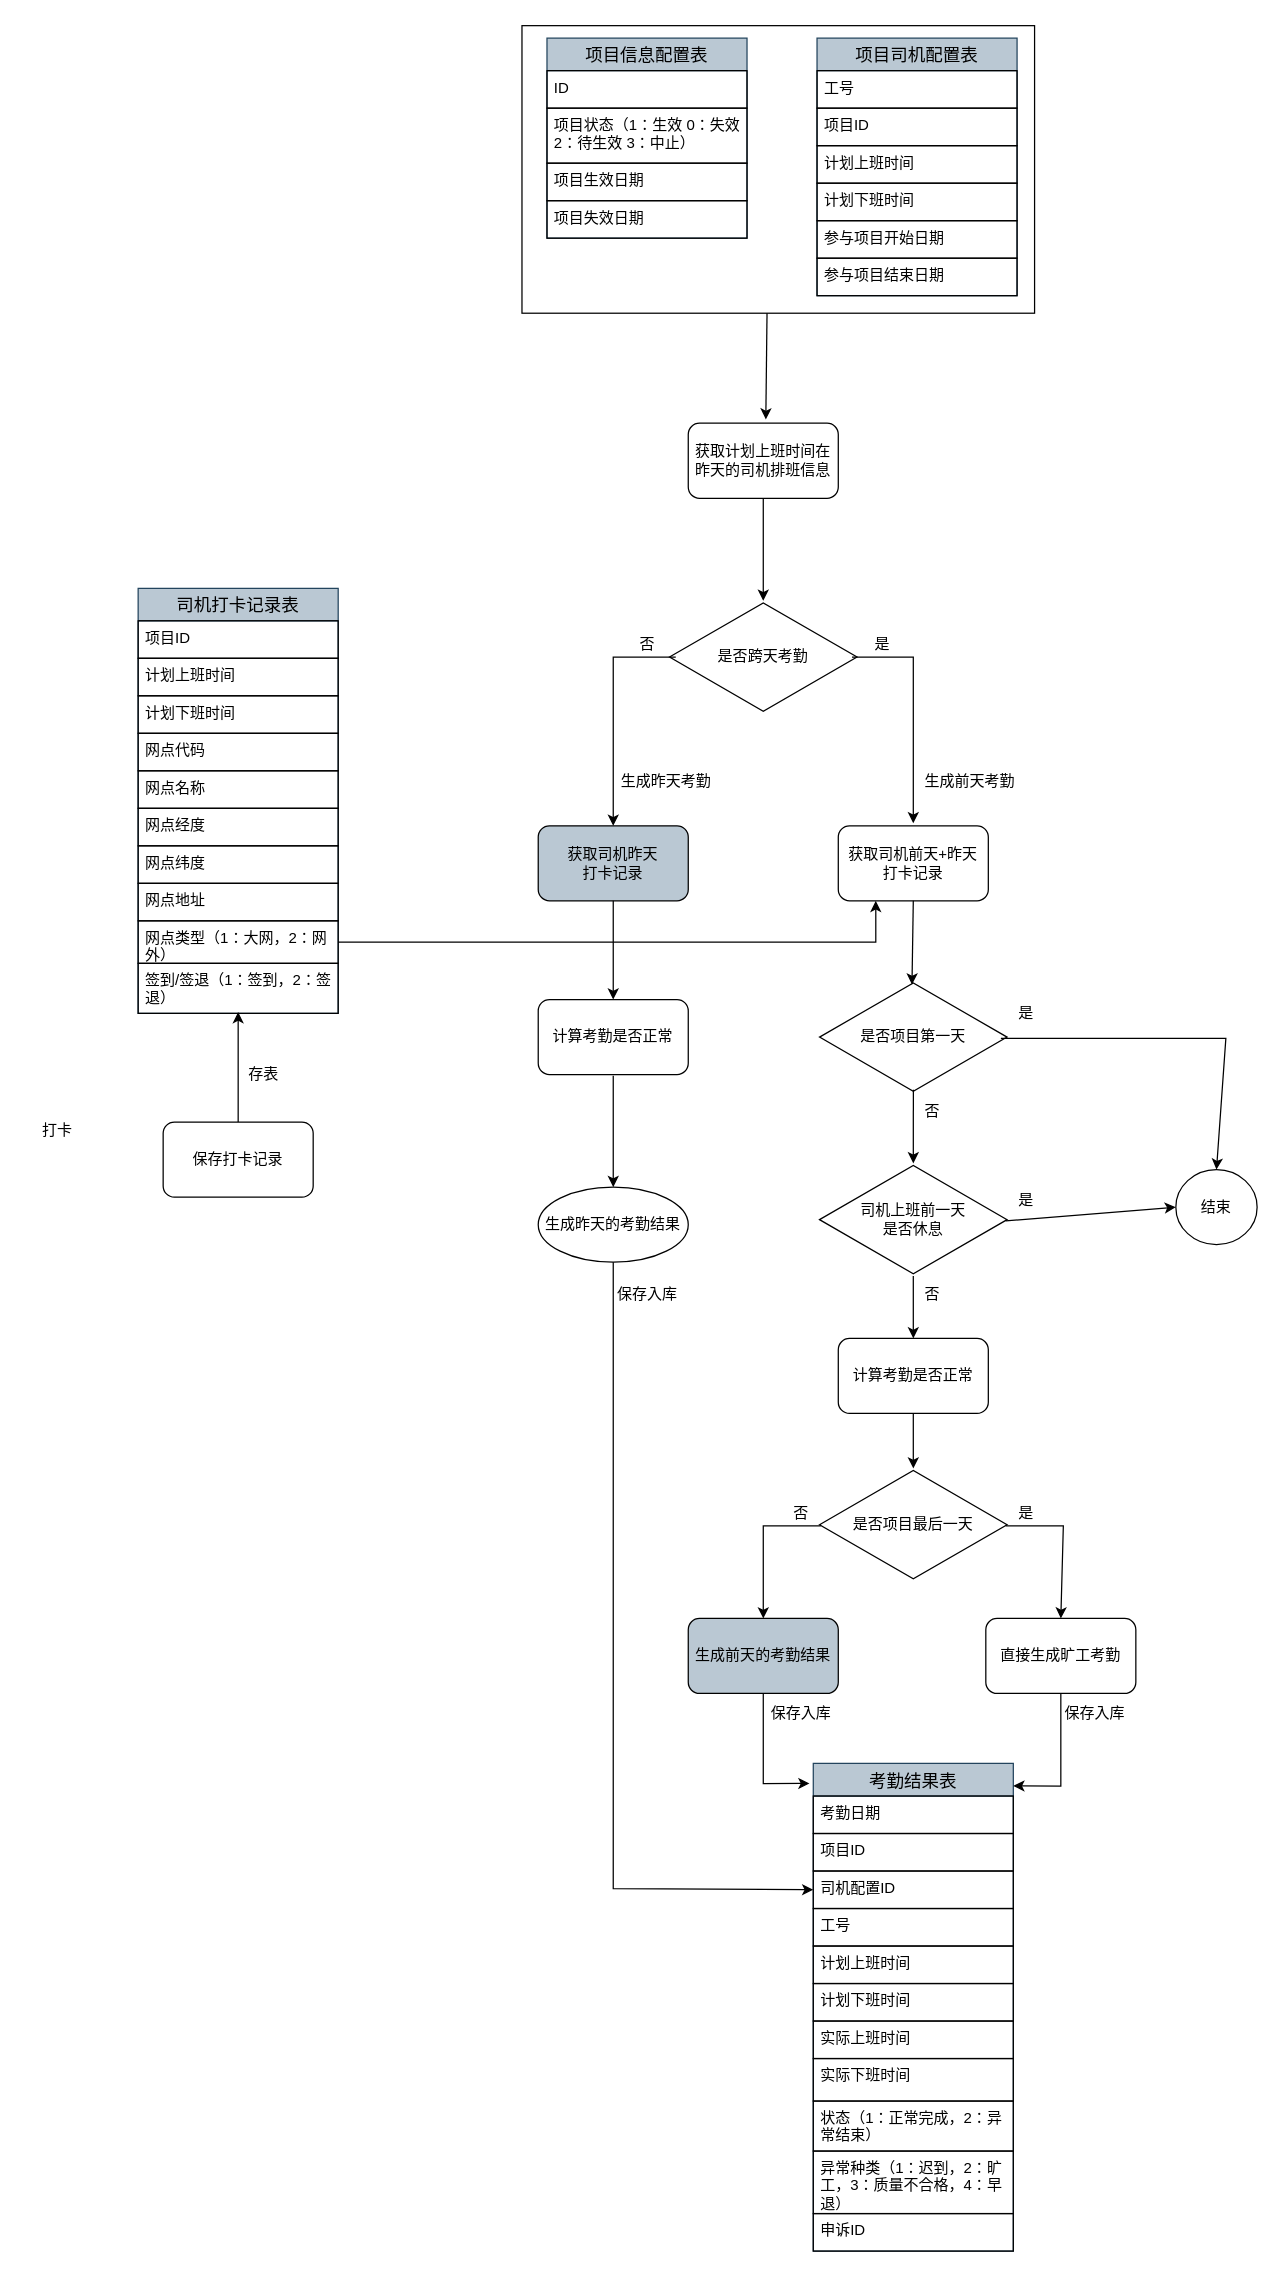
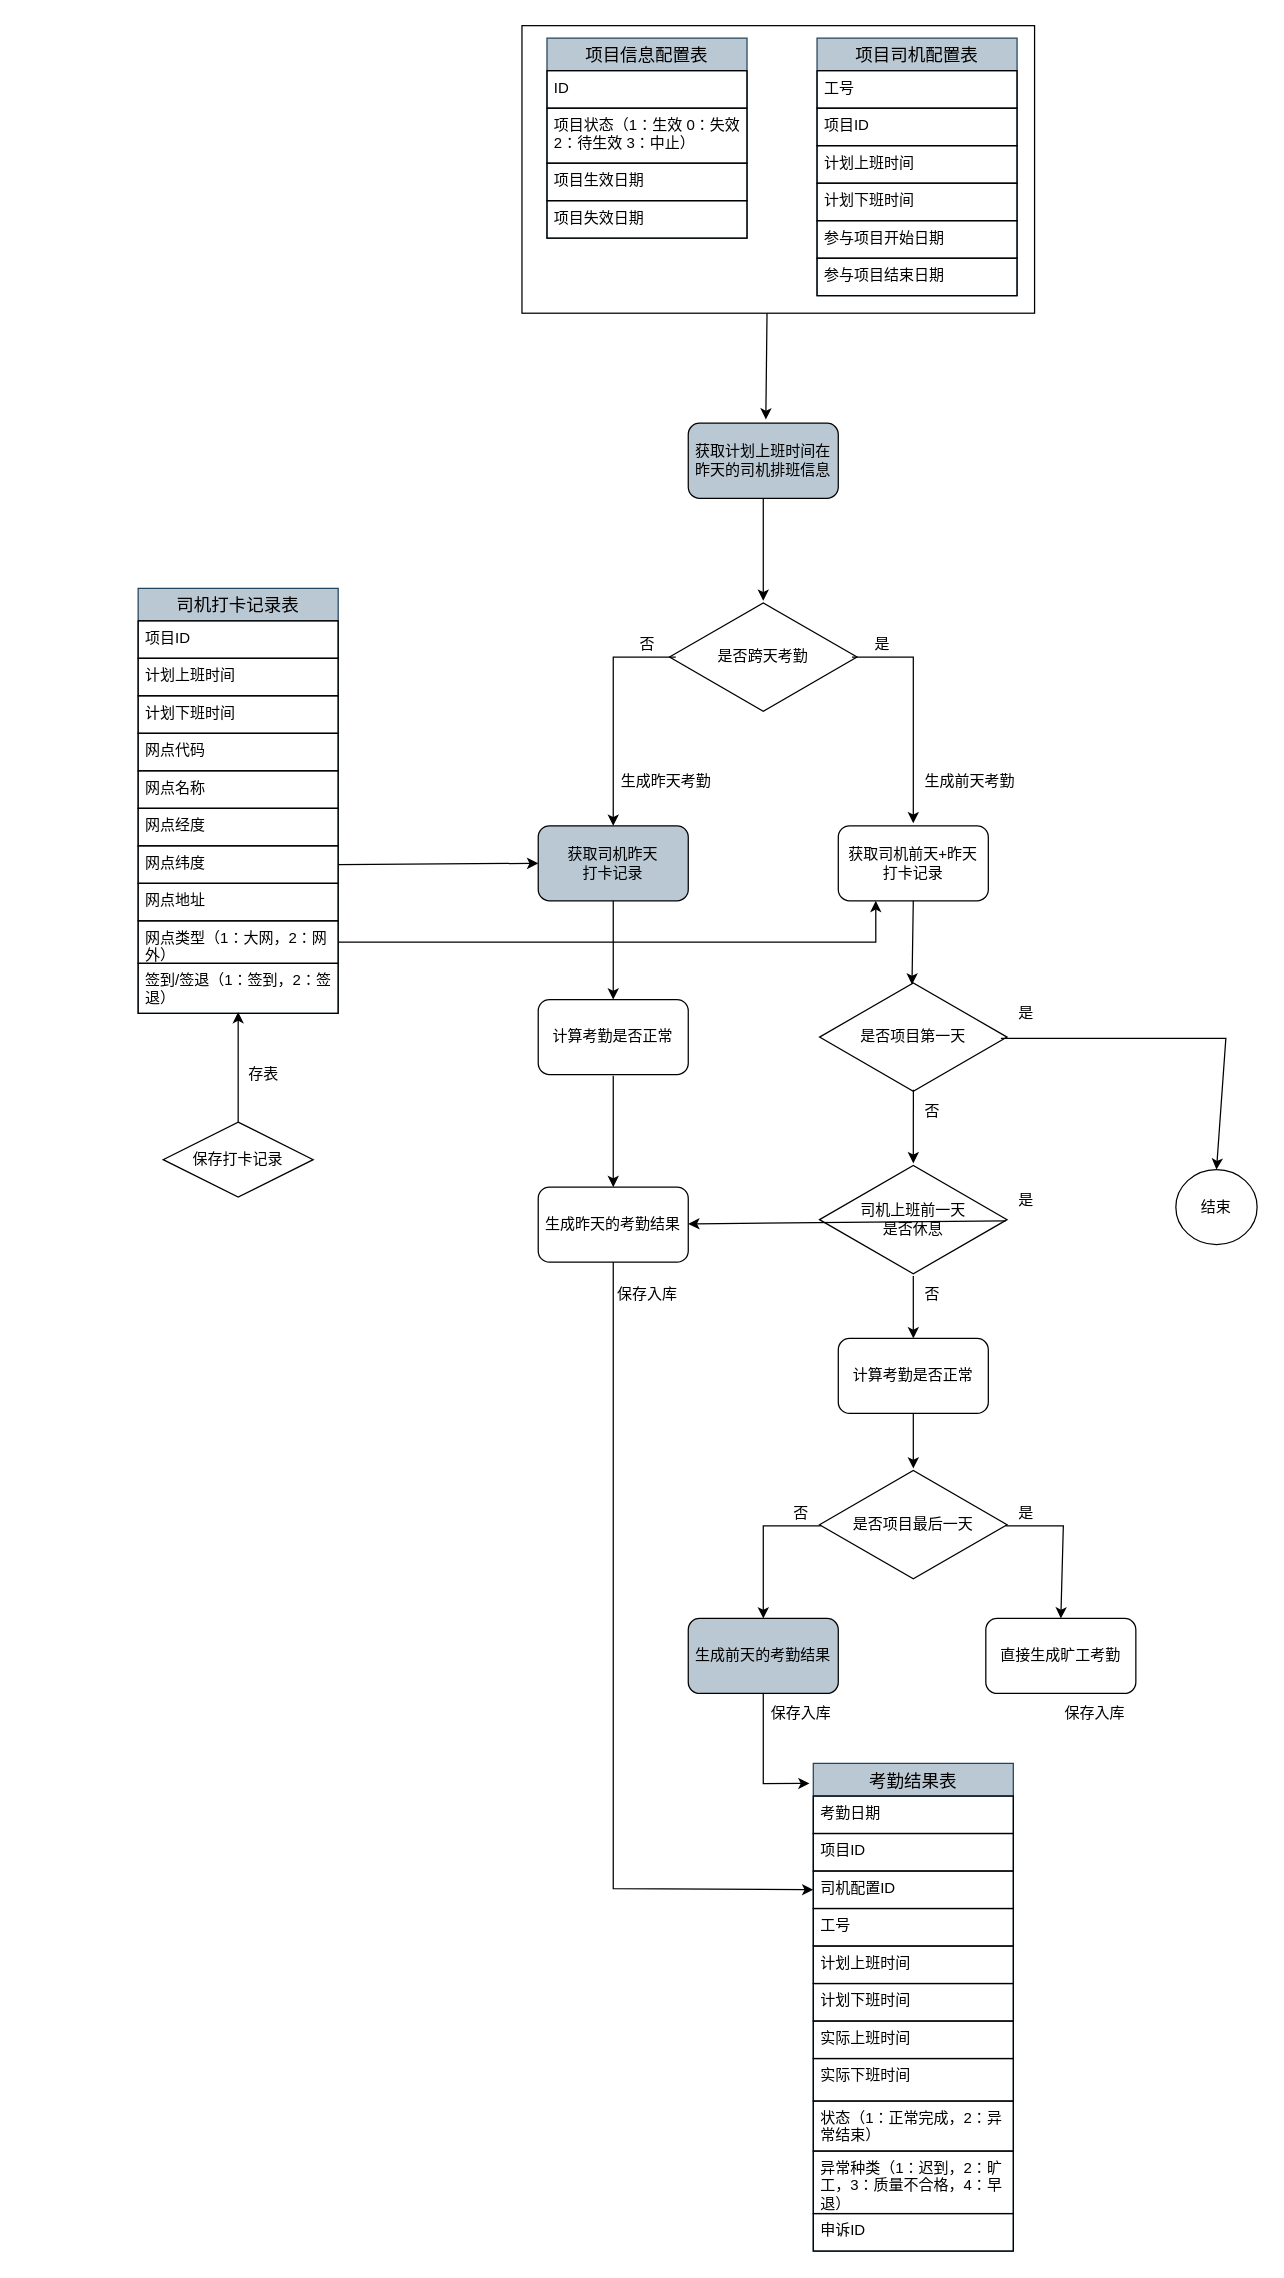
- <mxCell id="40" value="获取计划上班时间在昨天的司机排班信息" style="rounded=1;whiteSpace=wrap;html=1;" vertex="1" parent="1"><mxGeometry x="550" y="338" width="120" height="60" as="geometry" /></mxCell>
+ <mxCell id="40" value="获取计划上班时间在昨天的司机排班信息" style="rounded=1;whiteSpace=wrap;html=1;fillColor=#bac8d3;" vertex="1" parent="1"><mxGeometry x="550" y="338" width="120" height="60" as="geometry" /></mxCell>
+ <mxCell id="52" value="" style="endArrow=classic;html=1;rounded=0;entryX=0;entryY=0.5;entryDx=0;entryDy=0;exitX=1;exitY=0.5;exitDx=0;exitDy=0;" edge="1" parent="1" source="10" target="46"><mxGeometry width="50" height="50" relative="1" as="geometry"><mxPoint x="620" y="680" as="sourcePoint" /><mxPoint x="670" y="630" as="targetPoint" /></mxGeometry></mxCell>
- <mxCell id="39" value="打卡" style="text;html=1;align=center;verticalAlign=middle;resizable=0;points=[];autosize=1;strokeColor=none;fillColor=none;" vertex="1" parent="1"><mxGeometry x="20" y="889" width="50" height="30" as="geometry" /></mxCell>
- <mxCell id="38" value="保存打卡记录" style="rounded=1;whiteSpace=wrap;html=1;" vertex="1" parent="1"><mxGeometry x="130" y="897" width="120" height="60" as="geometry" /></mxCell>
+ <mxCell id="38" value="保存打卡记录" style="rhombus;whiteSpace=wrap;html=1;" vertex="1" parent="1"><mxGeometry x="130" y="897" width="120" height="60" as="geometry" /></mxCell>
- <mxCell id="63" value="" style="endArrow=classic;html=1;rounded=0;exitX=0.993;exitY=0.511;exitDx=0;exitDy=0;exitPerimeter=0;entryX=0;entryY=0.5;entryDx=0;entryDy=0;" edge="1" parent="1" source="56" target="58"><mxGeometry width="50" height="50" relative="1" as="geometry"><mxPoint x="620" y="980" as="sourcePoint" /><mxPoint x="670" y="930" as="targetPoint" /></mxGeometry></mxCell>
+ <mxCell id="63" value="" style="endArrow=classic;html=1;rounded=0;exitX=0.993;exitY=0.511;exitDx=0;exitDy=0;exitPerimeter=0;" edge="1" parent="1" source="56" target="81"><mxGeometry width="50" height="50" relative="1" as="geometry"><mxPoint x="620" y="980" as="sourcePoint" /><mxPoint x="670" y="930" as="targetPoint" /></mxGeometry></mxCell>
- <mxCell id="81" value="生成昨天的考勤结果" style="ellipse;whiteSpace=wrap;html=1;" vertex="1" parent="1"><mxGeometry x="430" y="949" width="120" height="60" as="geometry" /></mxCell>
+ <mxCell id="81" value="生成昨天的考勤结果" style="rounded=1;whiteSpace=wrap;html=1;" vertex="1" parent="1"><mxGeometry x="430" y="949" width="120" height="60" as="geometry" /></mxCell>
- <mxCell id="76" value="" style="endArrow=classic;html=1;rounded=0;exitX=0.5;exitY=1;exitDx=0;exitDy=0;entryX=1;entryY=0.046;entryDx=0;entryDy=0;entryPerimeter=0;" edge="1" parent="1" source="70" target="26"><mxGeometry width="50" height="50" relative="1" as="geometry"><mxPoint x="620" y="1380" as="sourcePoint" /><mxPoint x="670" y="1330" as="targetPoint" /><Array as="points"><mxPoint x="848" y="1428" /></Array></mxGeometry></mxCell>
